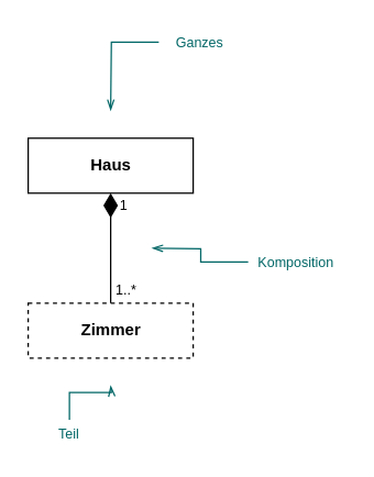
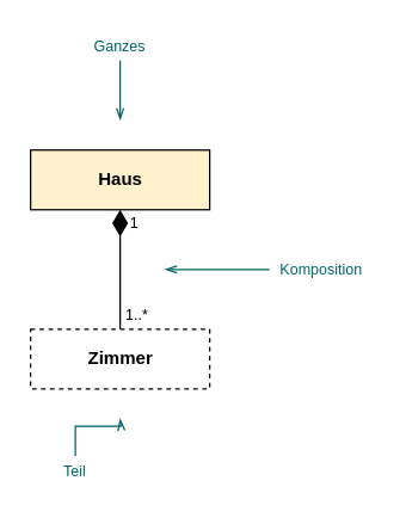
- <mxCell id="8" value="Ganzes" style="text;html=1;strokeColor=none;fillColor=none;align=center;verticalAlign=middle;whiteSpace=wrap;rounded=0;fontSize=10;fontColor=#006666;" parent="1" vertex="1"><mxGeometry x="115" y="20" width="60" height="20" as="geometry" /></mxCell>
+ <mxCell id="8" value="Ganzes" style="text;html=1;strokeColor=none;fillColor=none;align=center;verticalAlign=middle;whiteSpace=wrap;rounded=0;fontSize=10;fontColor=#006666;" parent="1" vertex="1"><mxGeometry x="50" y="20" width="60" height="20" as="geometry" /></mxCell>
- <mxCell id="2" value="&lt;b&gt;Haus&lt;/b&gt;" style="html=1;fontStyle=0" parent="1" vertex="1"><mxGeometry x="20" y="100" width="120" height="40" as="geometry" /></mxCell>
+ <mxCell id="2" value="&lt;b&gt;Haus&lt;/b&gt;" style="html=1;fontStyle=0;fillColor=#fff2cc;" parent="1" vertex="1"><mxGeometry x="20" y="100" width="120" height="40" as="geometry" /></mxCell>
- <mxCell id="10" value="Komposition" style="text;html=1;strokeColor=none;fillColor=none;align=center;verticalAlign=middle;whiteSpace=wrap;rounded=0;fontSize=10;fontColor=#006666;" parent="1" vertex="1"><mxGeometry x="180" y="180" width="70" height="20" as="geometry" /></mxCell>
+ <mxCell id="10" value="Komposition" style="text;html=1;strokeColor=none;fillColor=none;align=center;verticalAlign=middle;whiteSpace=wrap;rounded=0;fontSize=10;fontColor=#006666;" parent="1" vertex="1"><mxGeometry x="180" y="170" width="70" height="20" as="geometry" /></mxCell>
